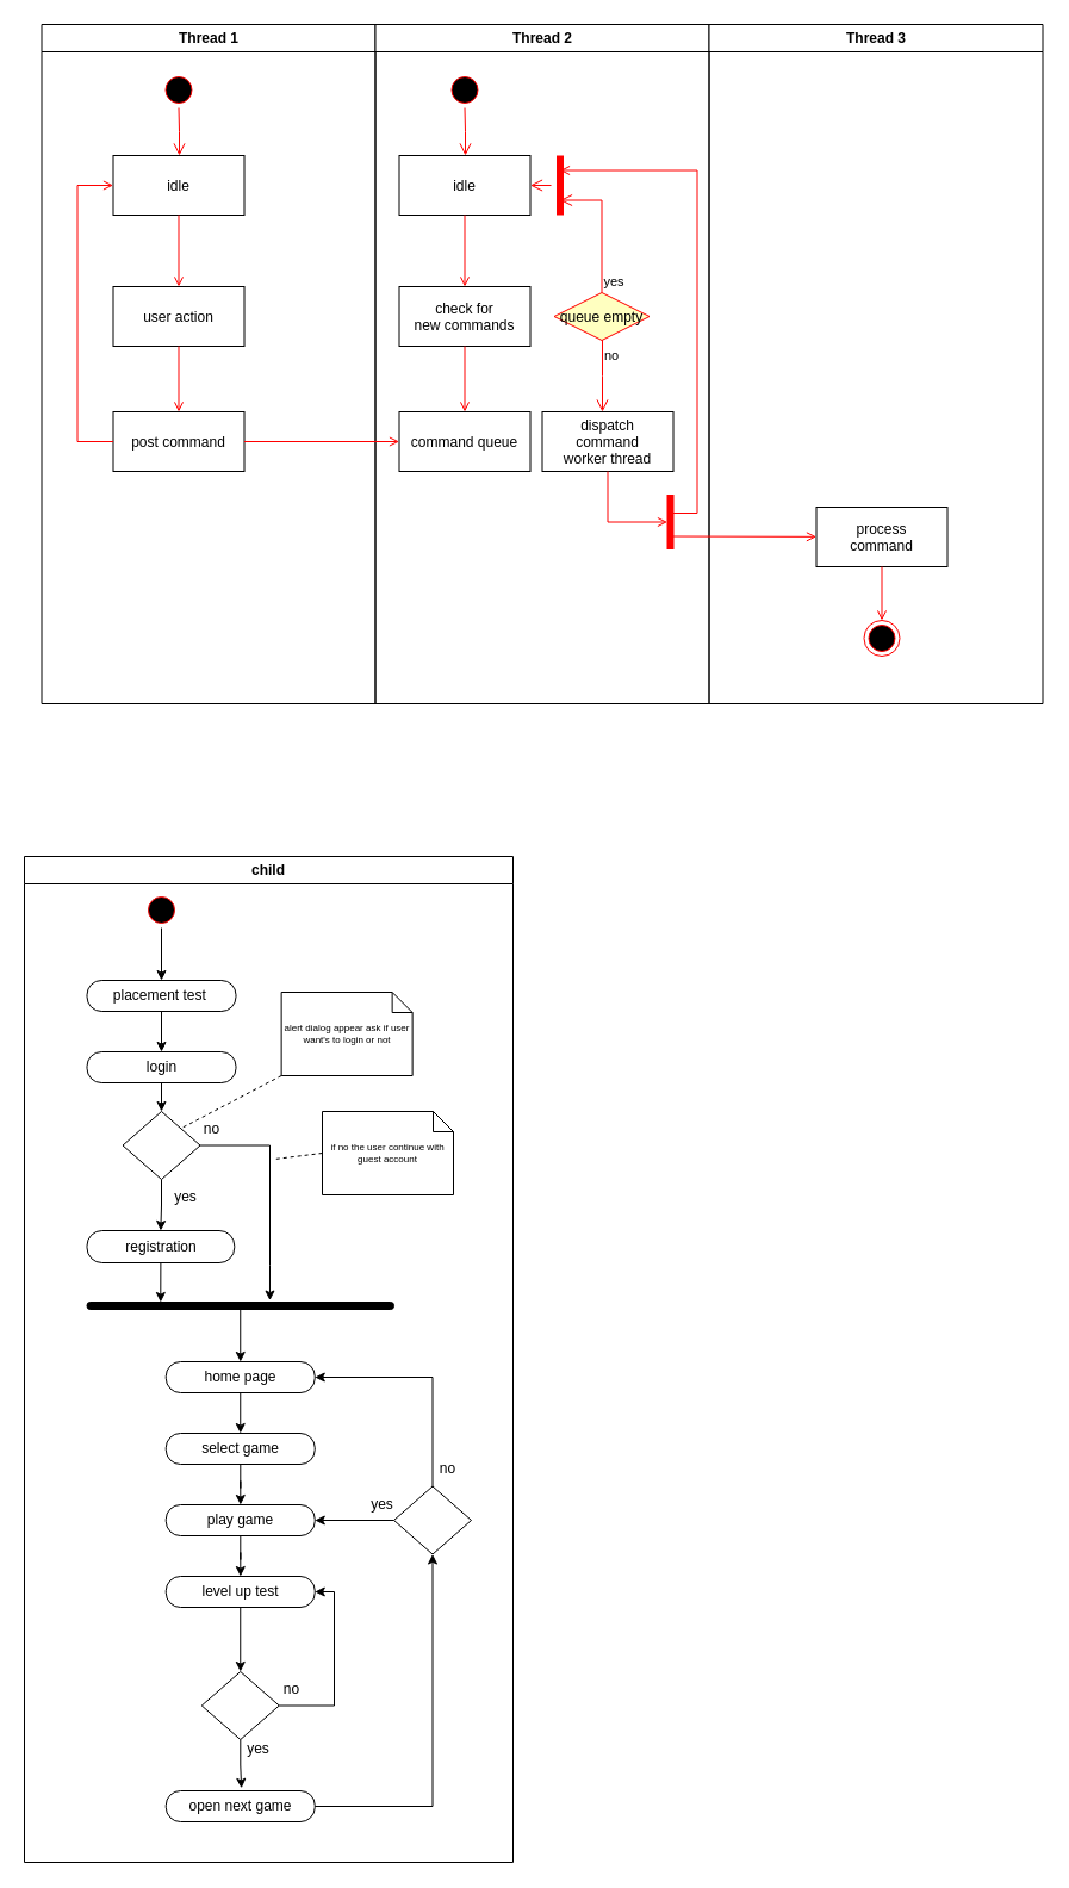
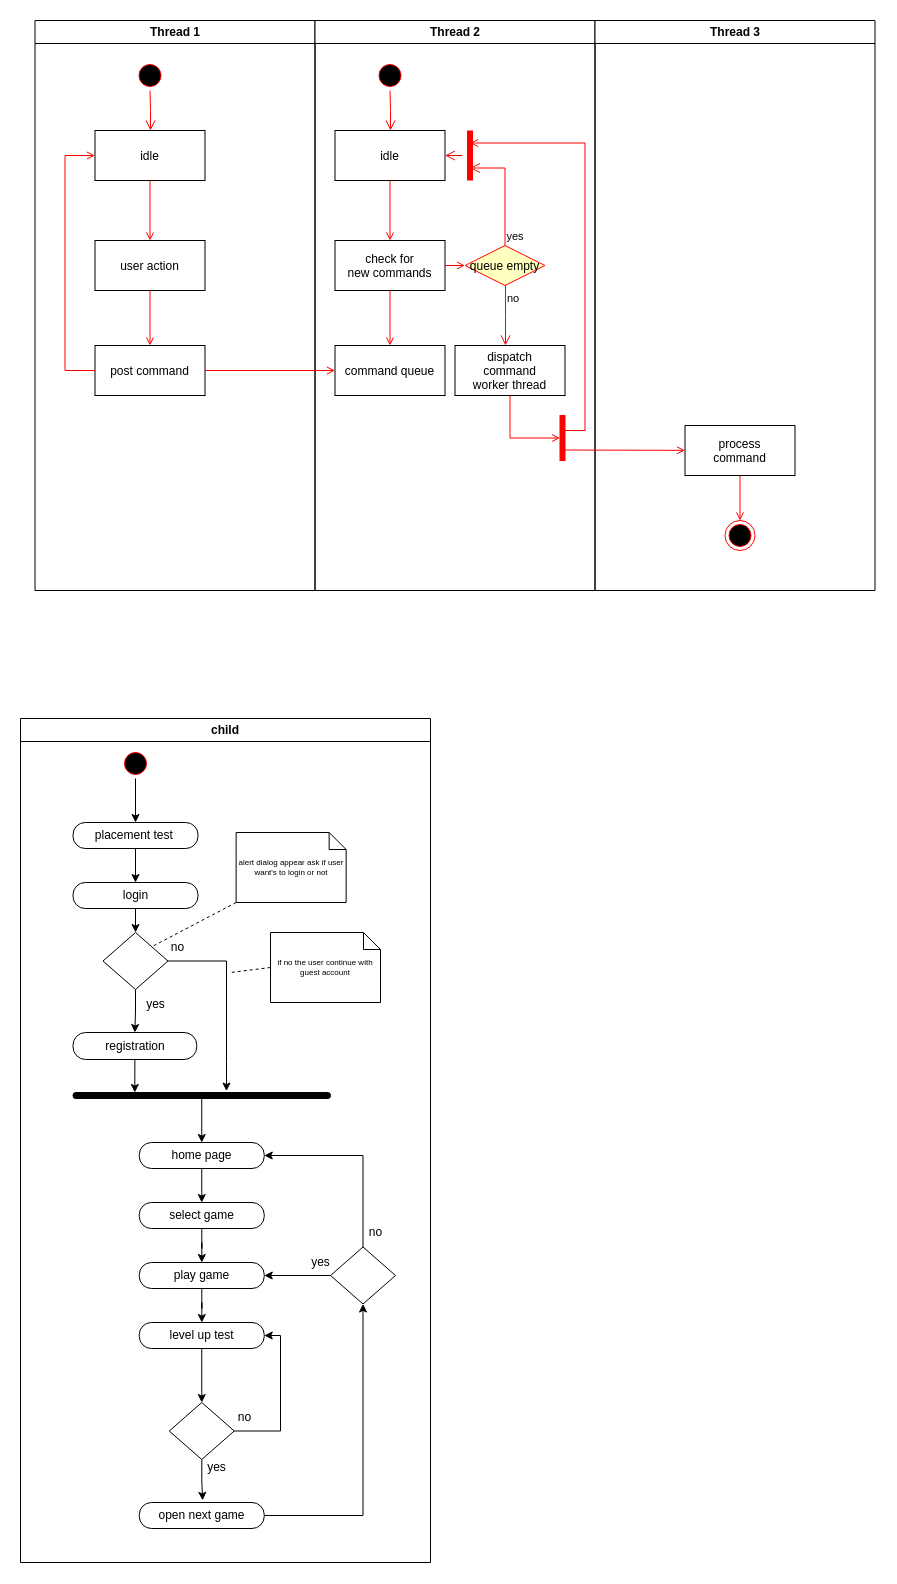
+ <mxCell id="22" value="" style="endArrow=open;strokeColor=#FF0000;endFill=1;rounded=0" parent="11" source="15" target="19" edge="1"><mxGeometry relative="1" as="geometry" /></mxCell>
